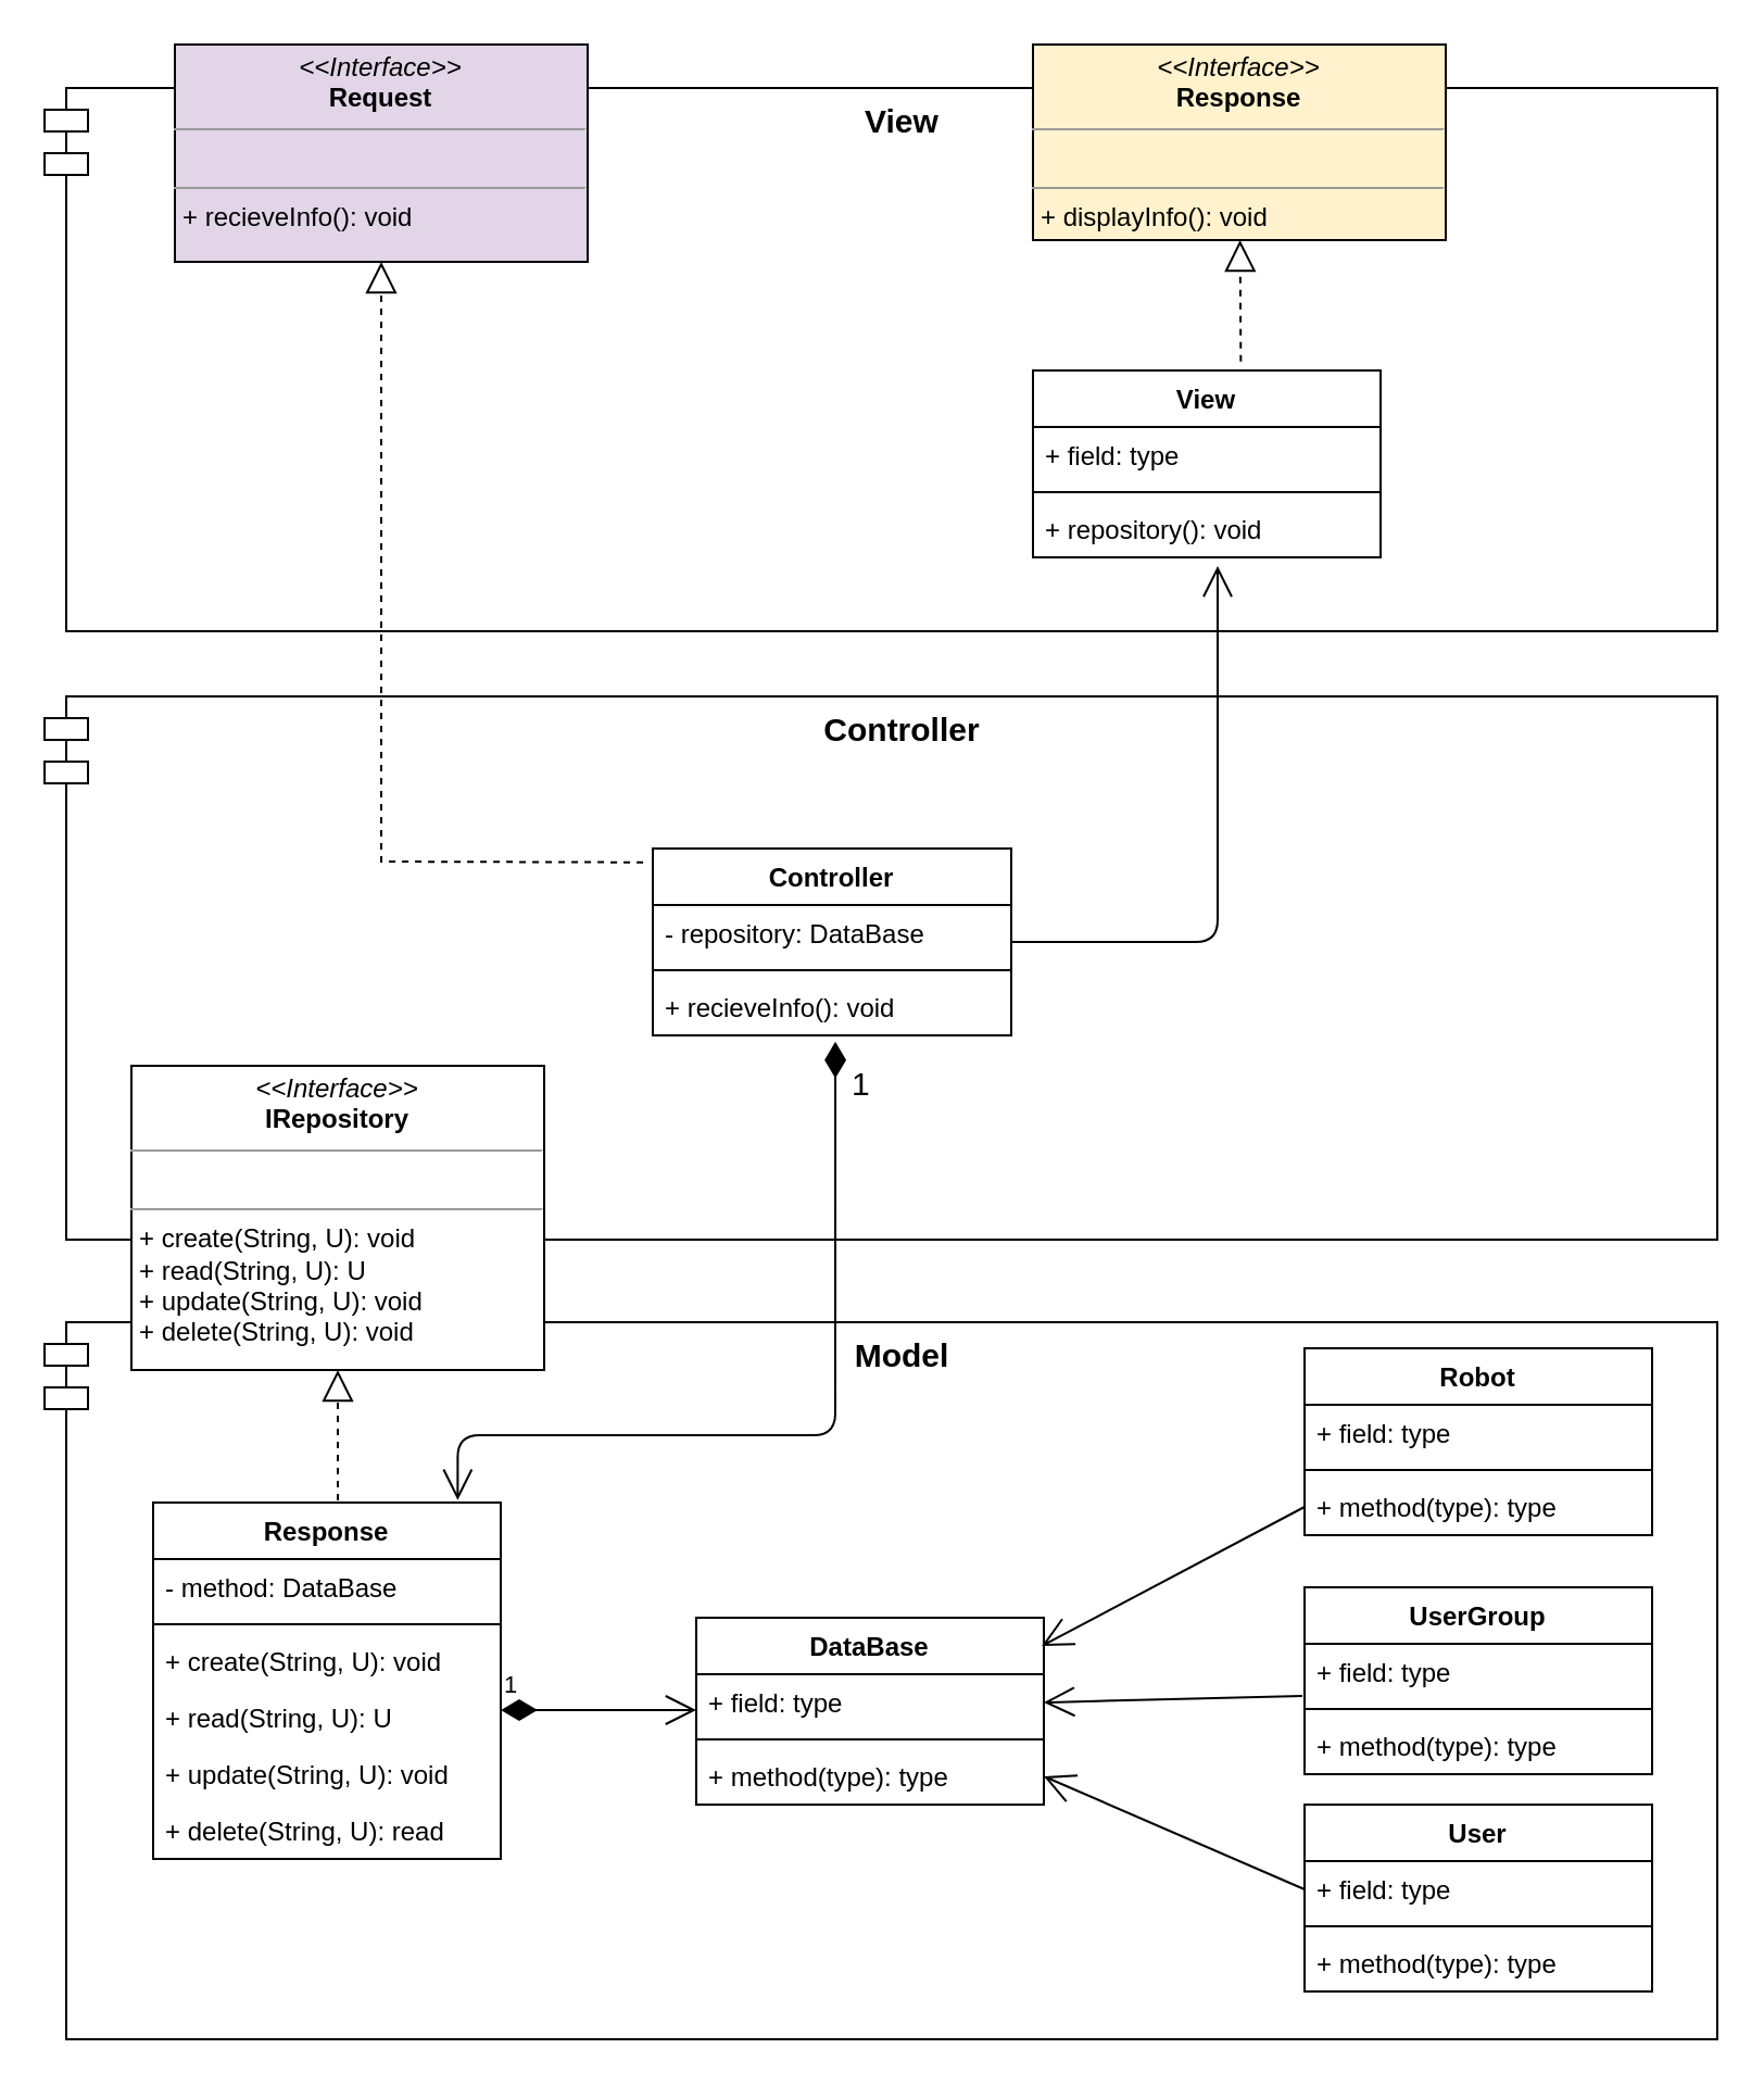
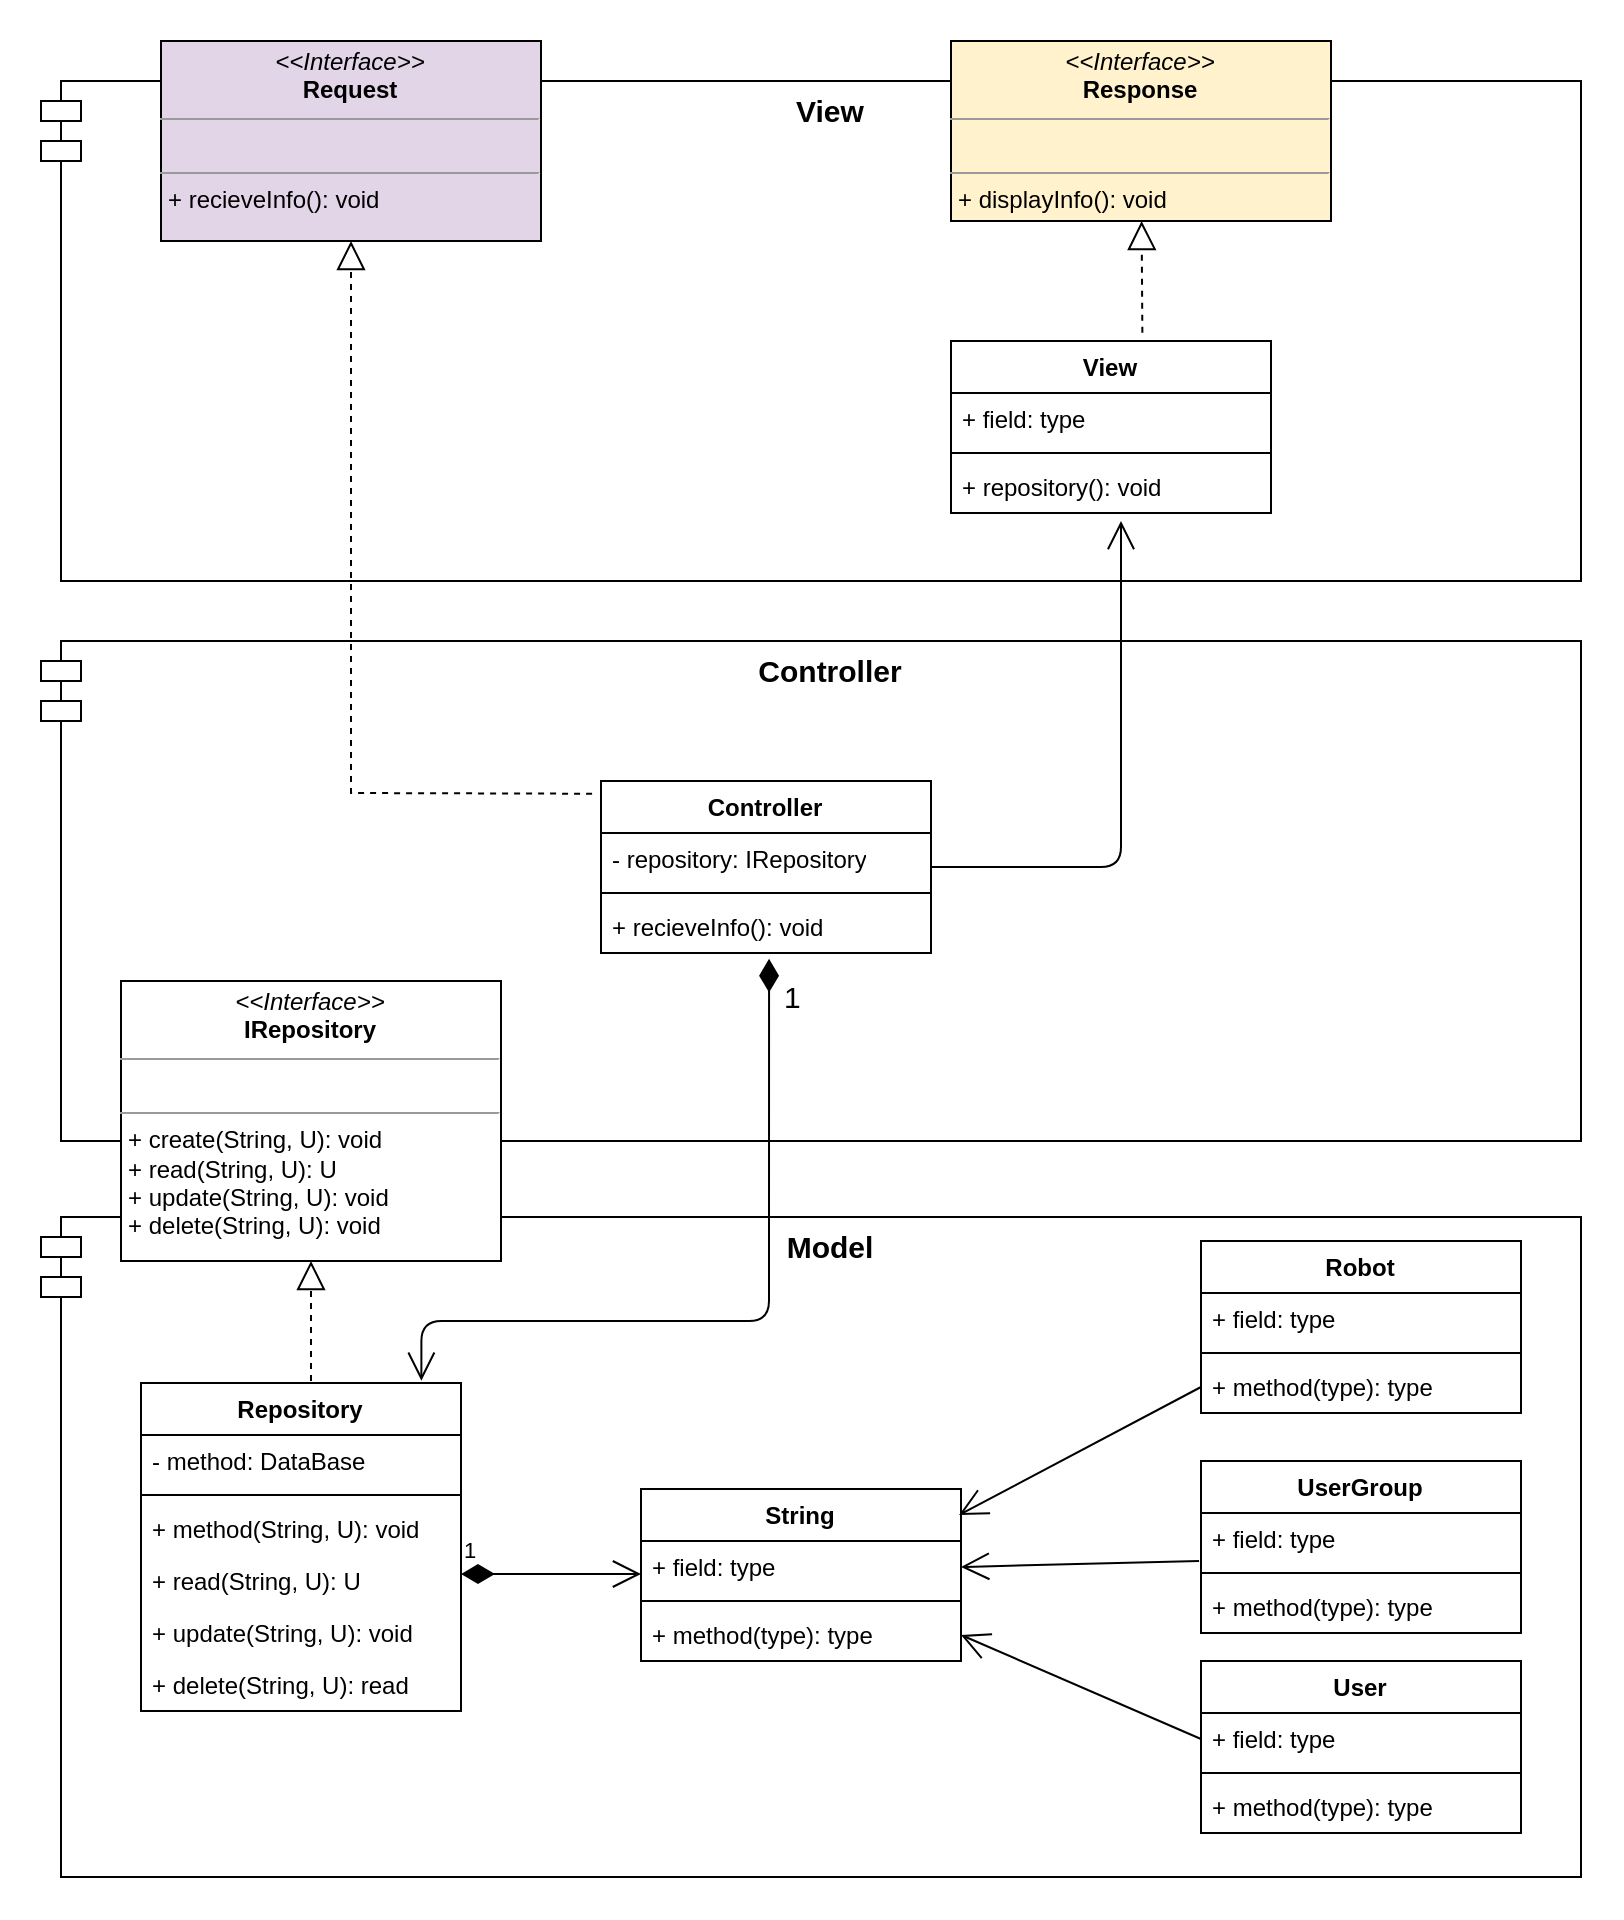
- <mxCell id="35" value="- repository: DataBase" style="text;strokeColor=none;fillColor=none;align=left;verticalAlign=top;spacingLeft=4;spacingRight=4;overflow=hidden;rotatable=0;points=[[0,0.5],[1,0.5]];portConstraint=eastwest;whiteSpace=wrap;html=1;" parent="34" vertex="1"><mxGeometry y="26" width="165" height="26" as="geometry" /></mxCell>
+ <mxCell id="35" value="- repository: IRepository" style="text;strokeColor=none;fillColor=none;align=left;verticalAlign=top;spacingLeft=4;spacingRight=4;overflow=hidden;rotatable=0;points=[[0,0.5],[1,0.5]];portConstraint=eastwest;whiteSpace=wrap;html=1;" parent="34" vertex="1"><mxGeometry y="26" width="165" height="26" as="geometry" /></mxCell>
- <mxCell id="21" value="Response" style="swimlane;fontStyle=1;align=center;verticalAlign=top;childLayout=stackLayout;horizontal=1;startSize=26;horizontalStack=0;resizeParent=1;resizeParentMax=0;resizeLast=0;collapsible=1;marginBottom=0;whiteSpace=wrap;html=1;" parent="1" vertex="1"><mxGeometry x="70" y="691" width="160" height="164" as="geometry" /></mxCell>
+ <mxCell id="21" value="Repository" style="swimlane;fontStyle=1;align=center;verticalAlign=top;childLayout=stackLayout;horizontal=1;startSize=26;horizontalStack=0;resizeParent=1;resizeParentMax=0;resizeLast=0;collapsible=1;marginBottom=0;whiteSpace=wrap;html=1;" parent="1" vertex="1"><mxGeometry x="70" y="691" width="160" height="164" as="geometry" /></mxCell>
- <mxCell id="17" value="DataBase" style="swimlane;fontStyle=1;align=center;verticalAlign=top;childLayout=stackLayout;horizontal=1;startSize=26;horizontalStack=0;resizeParent=1;resizeParentMax=0;resizeLast=0;collapsible=1;marginBottom=0;whiteSpace=wrap;html=1;" parent="1" vertex="1"><mxGeometry x="320" y="744" width="160" height="86" as="geometry" /></mxCell>
+ <mxCell id="17" value="String" style="swimlane;fontStyle=1;align=center;verticalAlign=top;childLayout=stackLayout;horizontal=1;startSize=26;horizontalStack=0;resizeParent=1;resizeParentMax=0;resizeLast=0;collapsible=1;marginBottom=0;whiteSpace=wrap;html=1;" parent="1" vertex="1"><mxGeometry x="320" y="744" width="160" height="86" as="geometry" /></mxCell>
- <mxCell id="24" value="+ create(String, U): void" style="text;strokeColor=none;fillColor=none;align=left;verticalAlign=top;spacingLeft=4;spacingRight=4;overflow=hidden;rotatable=0;points=[[0,0.5],[1,0.5]];portConstraint=eastwest;whiteSpace=wrap;html=1;" parent="21" vertex="1"><mxGeometry y="60" width="160" height="26" as="geometry" /></mxCell>
+ <mxCell id="24" value="+ method(String, U): void" style="text;strokeColor=none;fillColor=none;align=left;verticalAlign=top;spacingLeft=4;spacingRight=4;overflow=hidden;rotatable=0;points=[[0,0.5],[1,0.5]];portConstraint=eastwest;whiteSpace=wrap;html=1;" parent="21" vertex="1"><mxGeometry y="60" width="160" height="26" as="geometry" /></mxCell>
